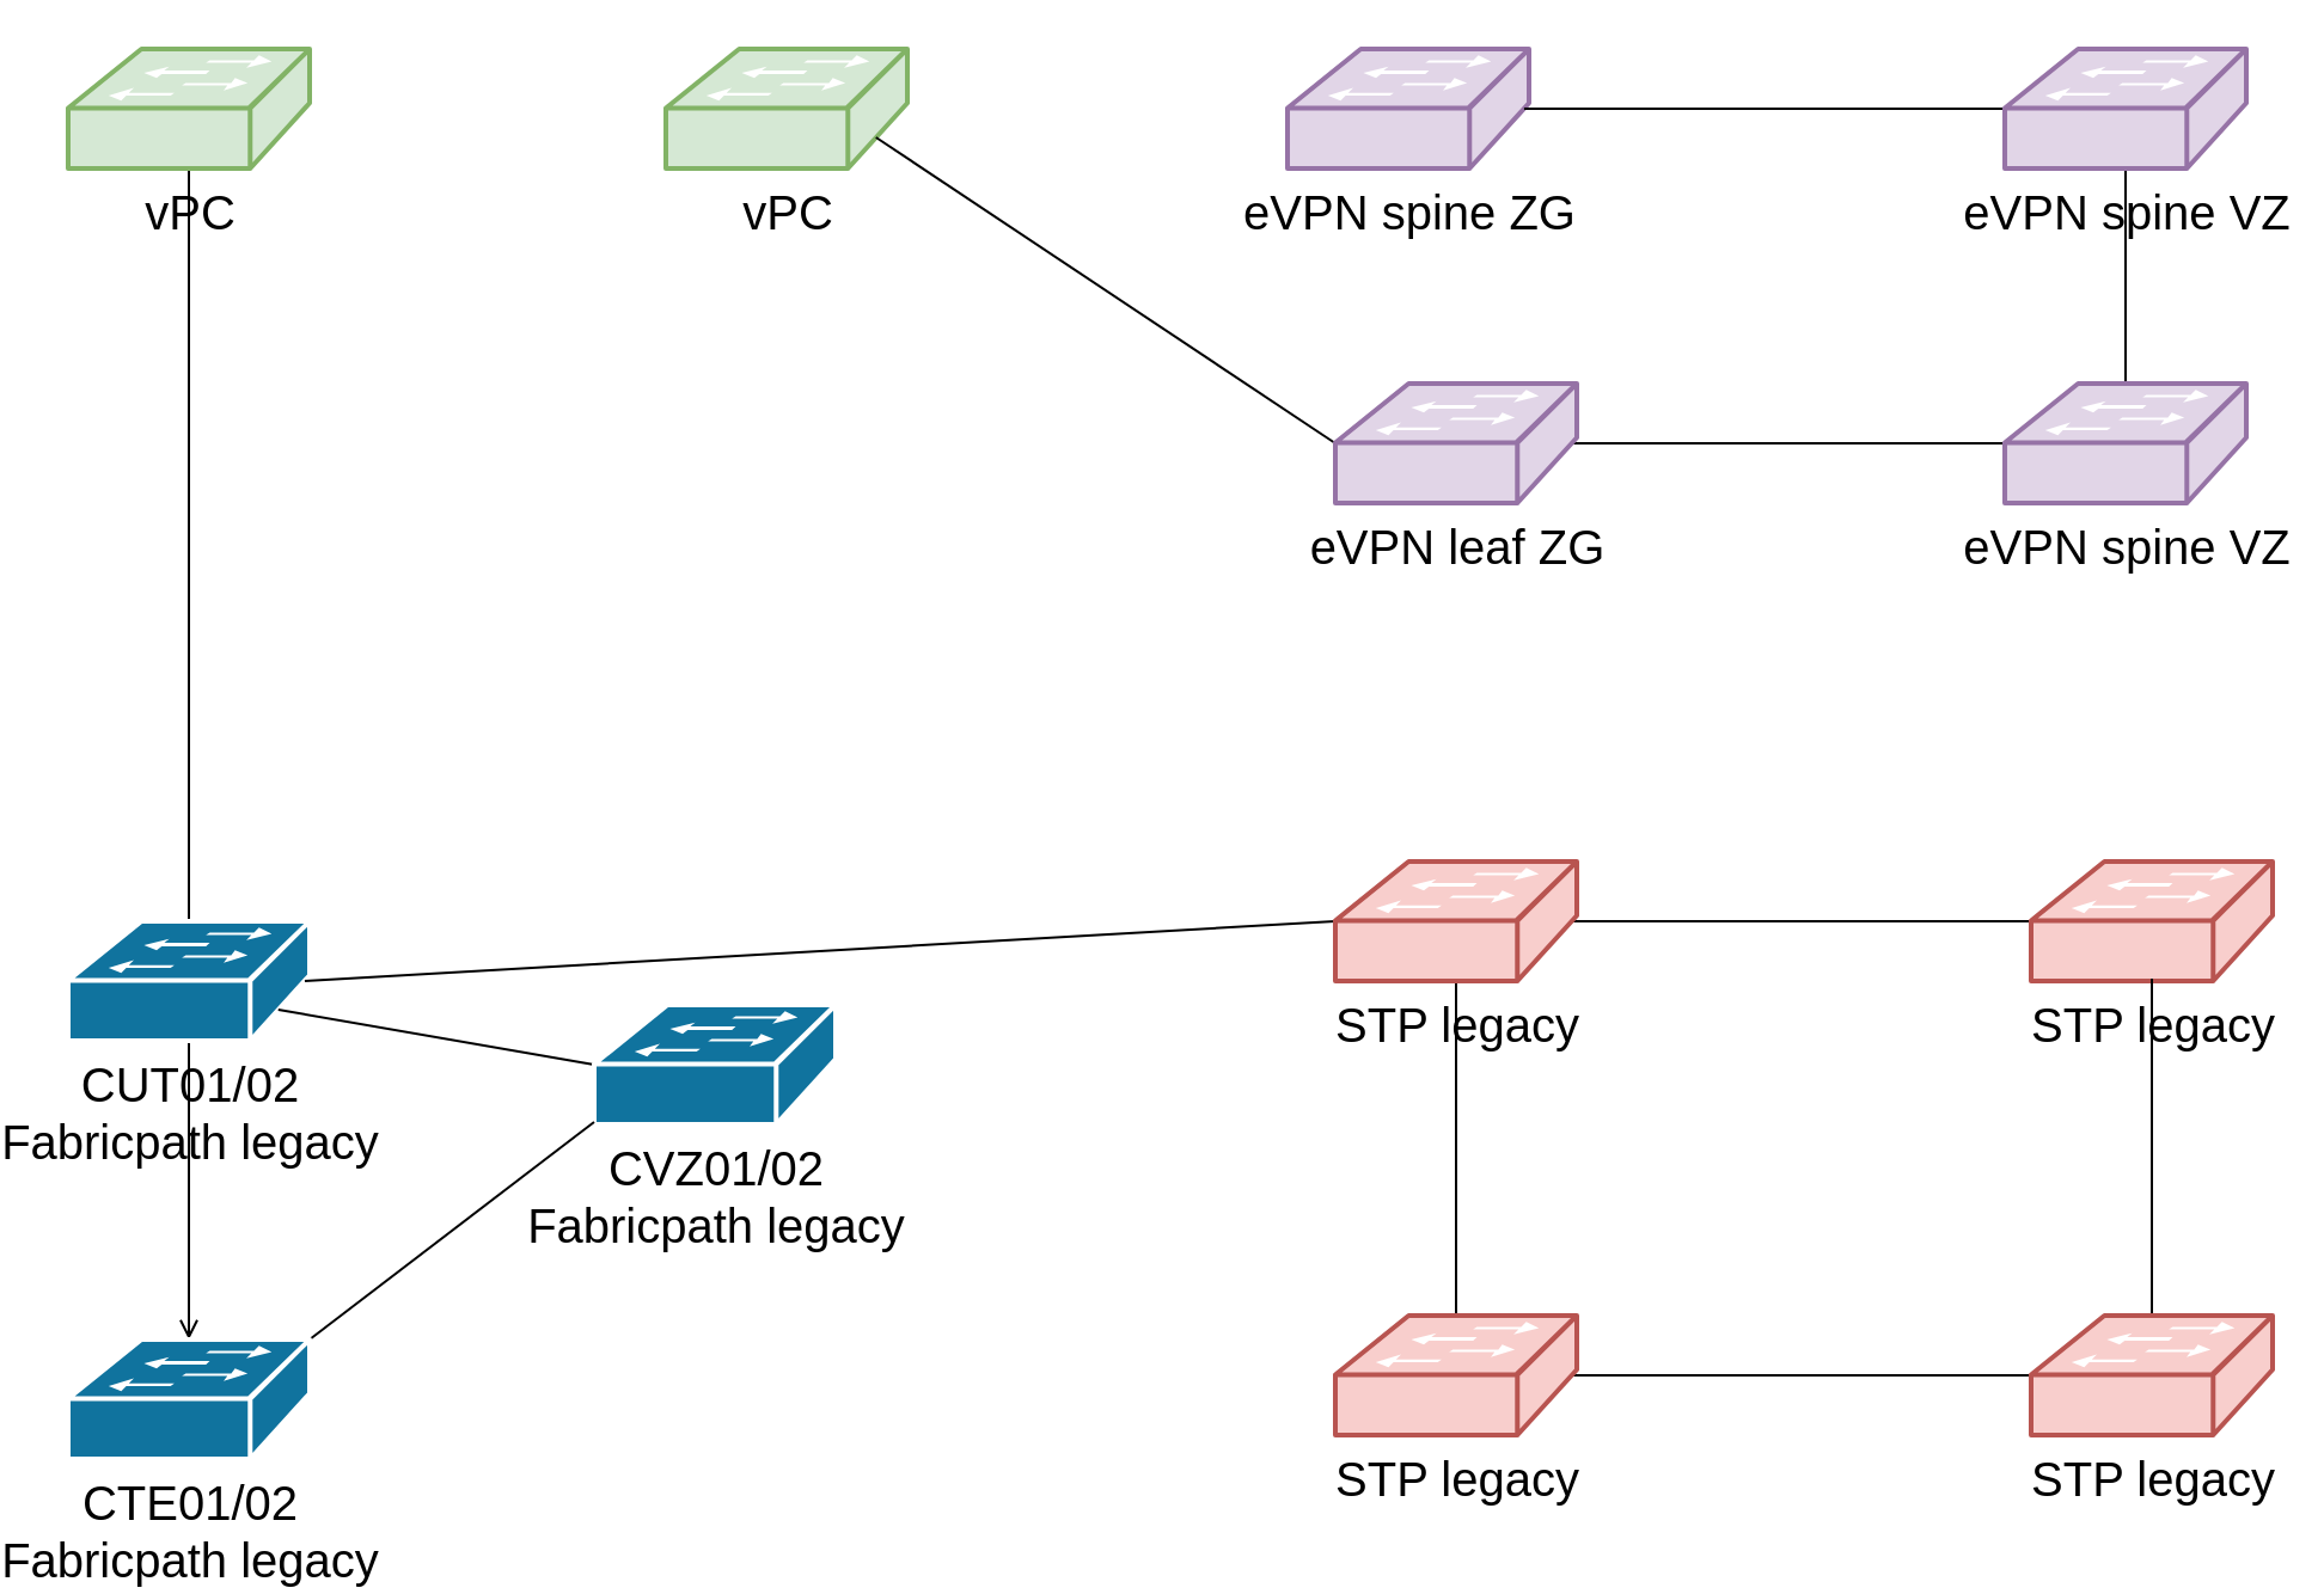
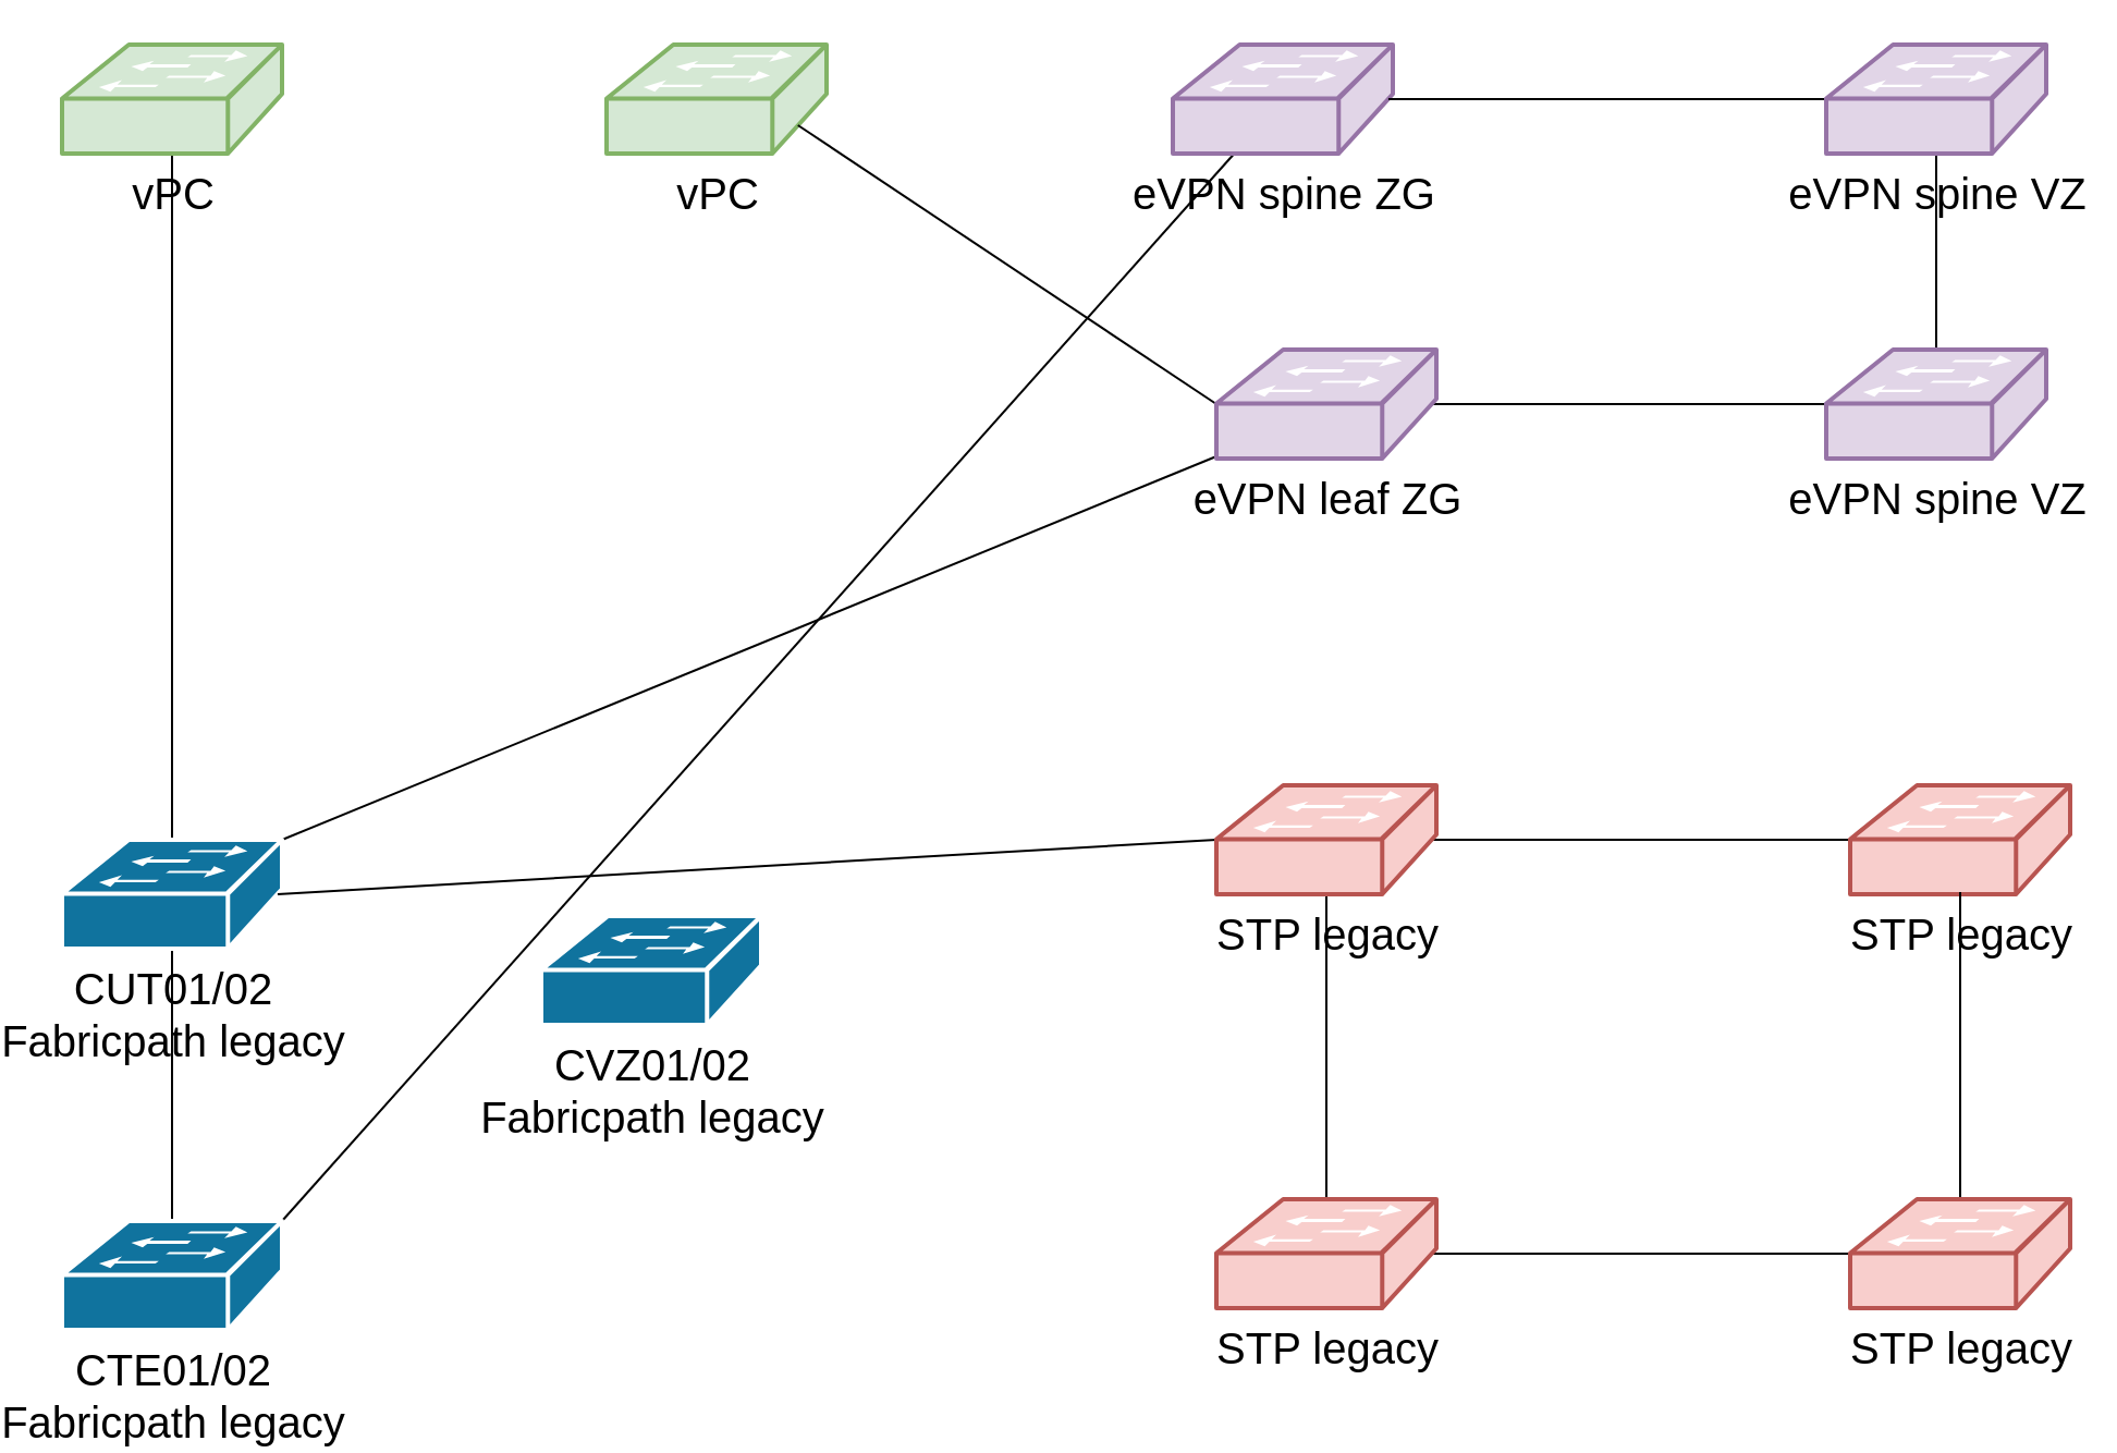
+ <mxCell id="4" style="edgeStyle=none;rounded=0;orthogonalLoop=1;jettySize=auto;html=1;exitX=1;exitY=0;exitDx=0;exitDy=0;exitPerimeter=0;entryX=0;entryY=0.98;entryDx=0;entryDy=0;entryPerimeter=0;endArrow=none;endFill=0;" edge="1" parent="1" source="5" target="23"><mxGeometry relative="1" as="geometry" /></mxCell>
- <mxCell id="17" style="edgeStyle=none;rounded=0;orthogonalLoop=1;jettySize=auto;html=1;exitX=0;exitY=0.5;exitDx=0;exitDy=0;exitPerimeter=0;entryX=0.87;entryY=0.74;entryDx=0;entryDy=0;entryPerimeter=0;endArrow=none;endFill=0;" edge="1" parent="1" source="18" target="5"><mxGeometry relative="1" as="geometry" /></mxCell>
- <mxCell id="19" style="edgeStyle=none;rounded=0;orthogonalLoop=1;jettySize=auto;html=1;exitX=1;exitY=0;exitDx=0;exitDy=0;exitPerimeter=0;entryX=0;entryY=0.98;entryDx=0;entryDy=0;entryPerimeter=0;endArrow=none;endFill=0;" edge="1" parent="1" source="20" target="18"><mxGeometry relative="1" as="geometry" /></mxCell>
+ <mxCell id="19" style="edgeStyle=none;rounded=0;orthogonalLoop=1;jettySize=auto;html=1;exitX=1;exitY=0;exitDx=0;exitDy=0;exitPerimeter=0;endArrow=none;endFill=0;" edge="1" parent="1" source="20" target="26"><mxGeometry relative="1" as="geometry" /></mxCell>
- <mxCell id="2" style="rounded=0;orthogonalLoop=1;jettySize=auto;html=1;exitX=0.5;exitY=0.98;exitDx=0;exitDy=0;exitPerimeter=0;entryX=0.5;entryY=0;entryDx=0;entryDy=0;entryPerimeter=0;endArrow=open;endFill=0;" edge="1" parent="1" source="5" target="20"><mxGeometry relative="1" as="geometry" /></mxCell>
+ <mxCell id="2" style="rounded=0;orthogonalLoop=1;jettySize=auto;html=1;exitX=0.5;exitY=0.98;exitDx=0;exitDy=0;exitPerimeter=0;entryX=0.5;entryY=0;entryDx=0;entryDy=0;entryPerimeter=0;endArrow=none;endFill=0;" edge="1" parent="1" source="5" target="20"><mxGeometry relative="1" as="geometry" /></mxCell>
